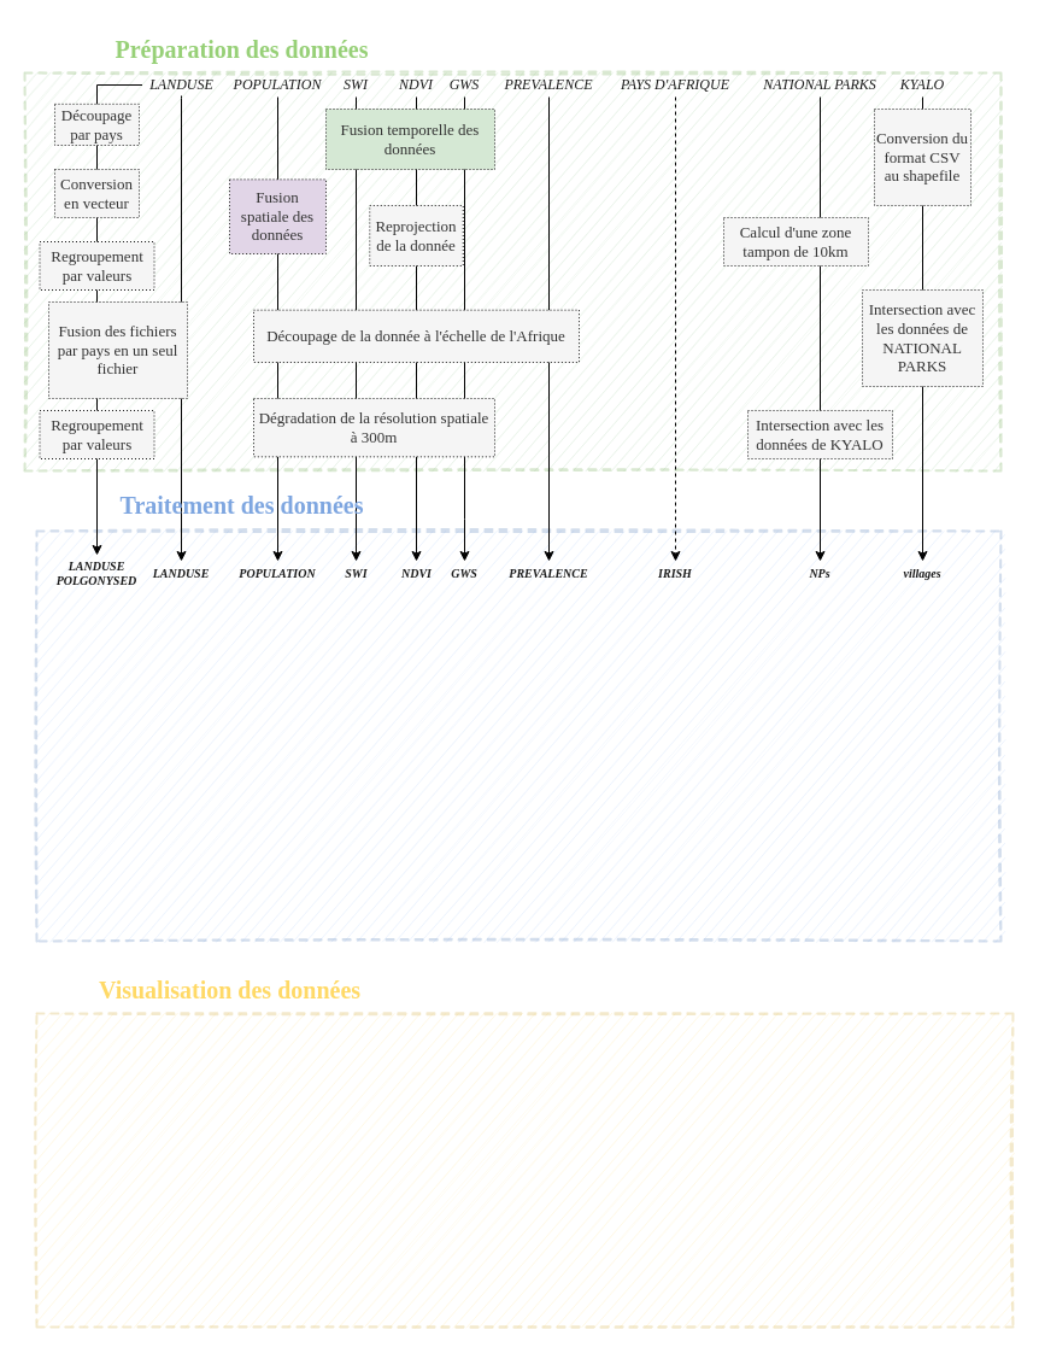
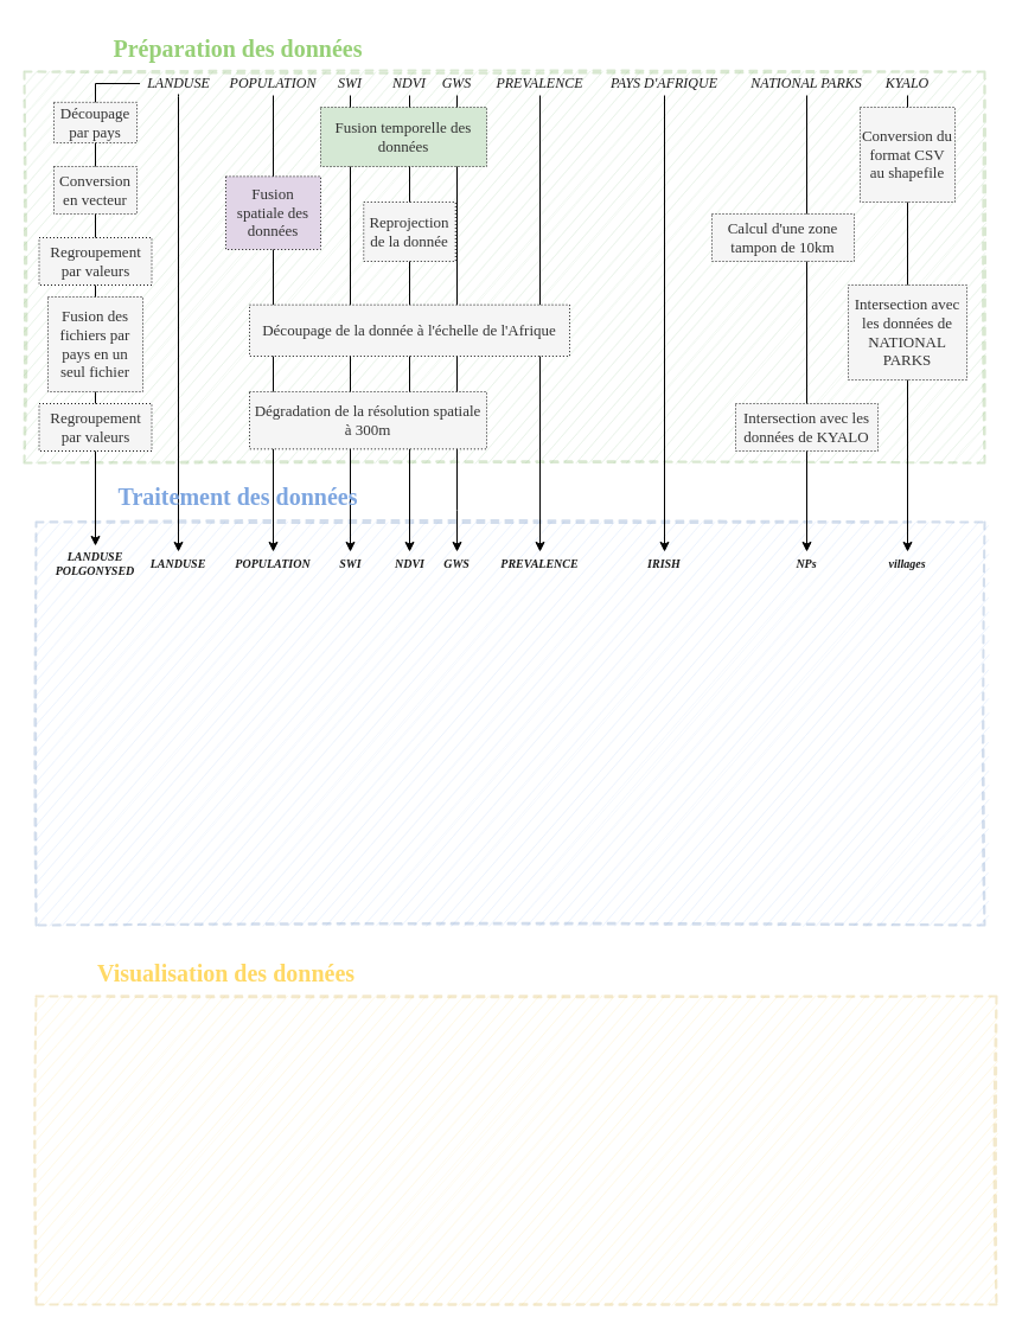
- <mxCell id="12" value="Fusion des fichiers par pays en un seul fichier" style="rounded=0;whiteSpace=wrap;html=1;shadow=0;labelBackgroundColor=none;sketch=0;fontFamily=Georgia;fontSize=13;strokeWidth=1;dashed=1;dashPattern=1 2;fontColor=#333333;fillColor=#F5F5F5;glass=0;strokeColor=#1A1A1A;" parent="1" vertex="1"><mxGeometry x="40" y="250" width="115" height="80" as="geometry" /></mxCell>
+ <mxCell id="12" value="Fusion des fichiers par pays en un seul fichier" style="rounded=0;whiteSpace=wrap;html=1;shadow=0;labelBackgroundColor=none;sketch=0;fontFamily=Georgia;fontSize=13;strokeWidth=1;dashed=1;dashPattern=1 2;fontColor=#333333;fillColor=#F5F5F5;glass=0;strokeColor=#1A1A1A;" parent="1" vertex="1"><mxGeometry x="40" y="250" width="80" height="80" as="geometry" /></mxCell>
- <mxCell id="19" style="edgeStyle=orthogonalEdgeStyle;rounded=0;orthogonalLoop=1;jettySize=auto;html=1;exitX=0.5;exitY=1;exitDx=0;exitDy=0;fontSize=10;entryX=0.5;entryY=0;entryDx=0;entryDy=0;dashed=1;" edge="1" parent="1" source="20" target="47"><mxGeometry relative="1" as="geometry"><mxPoint x="559.81" y="474.571" as="targetPoint" /></mxGeometry></mxCell>
+ <mxCell id="19" style="edgeStyle=orthogonalEdgeStyle;rounded=0;orthogonalLoop=1;jettySize=auto;html=1;exitX=0.5;exitY=1;exitDx=0;exitDy=0;fontSize=10;entryX=0.5;entryY=0;entryDx=0;entryDy=0;" edge="1" parent="1" source="20" target="47"><mxGeometry relative="1" as="geometry"><mxPoint x="559.81" y="474.571" as="targetPoint" /></mxGeometry></mxCell>
